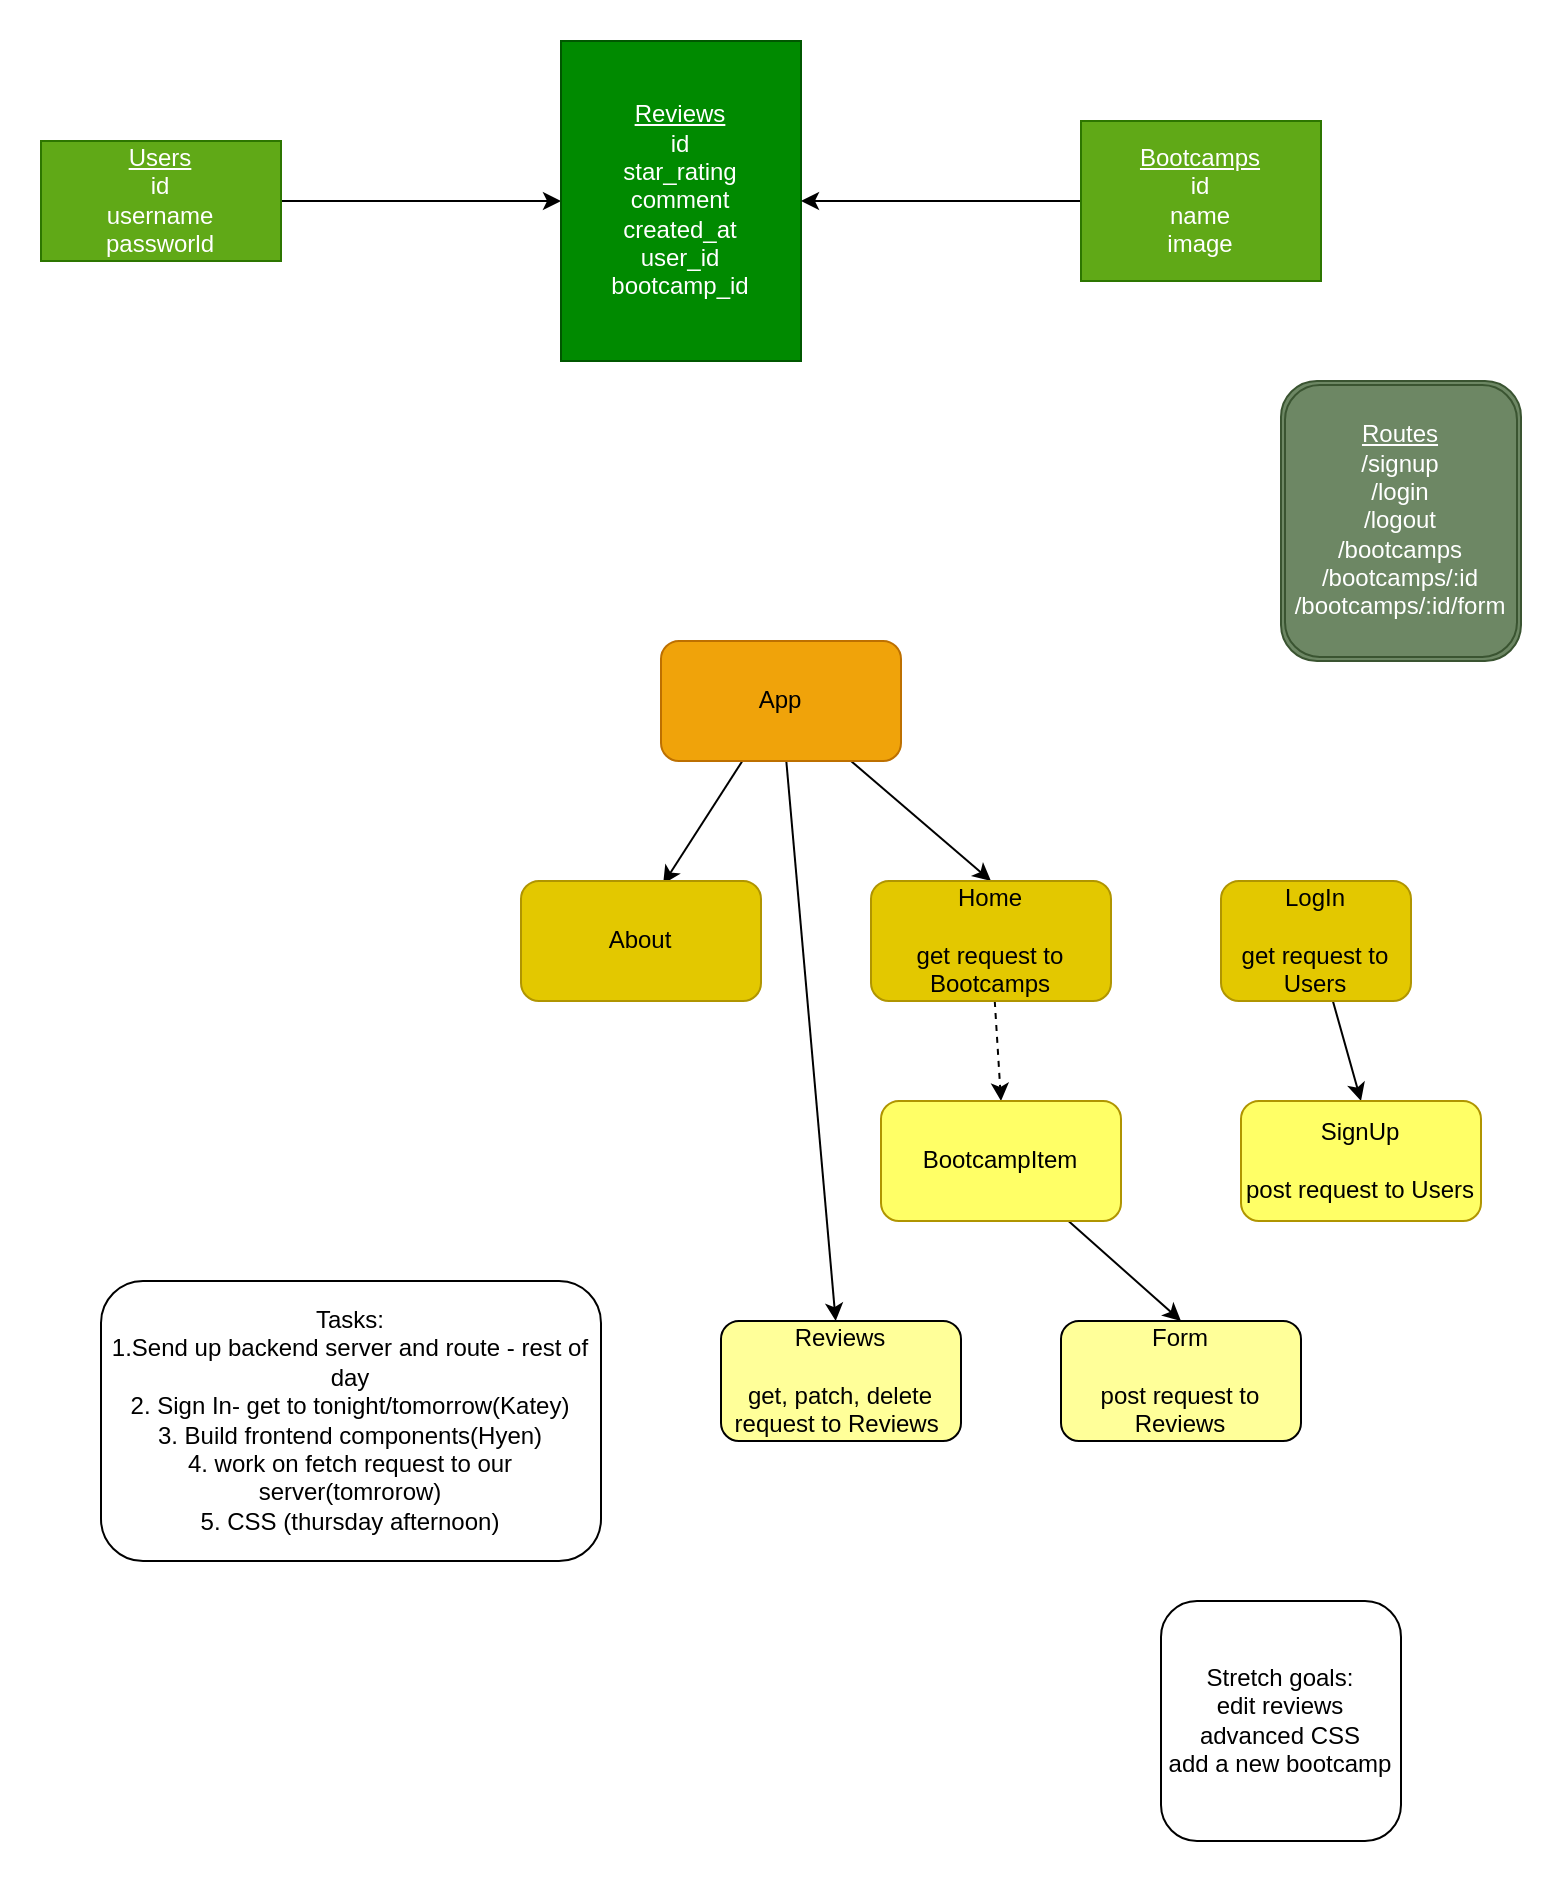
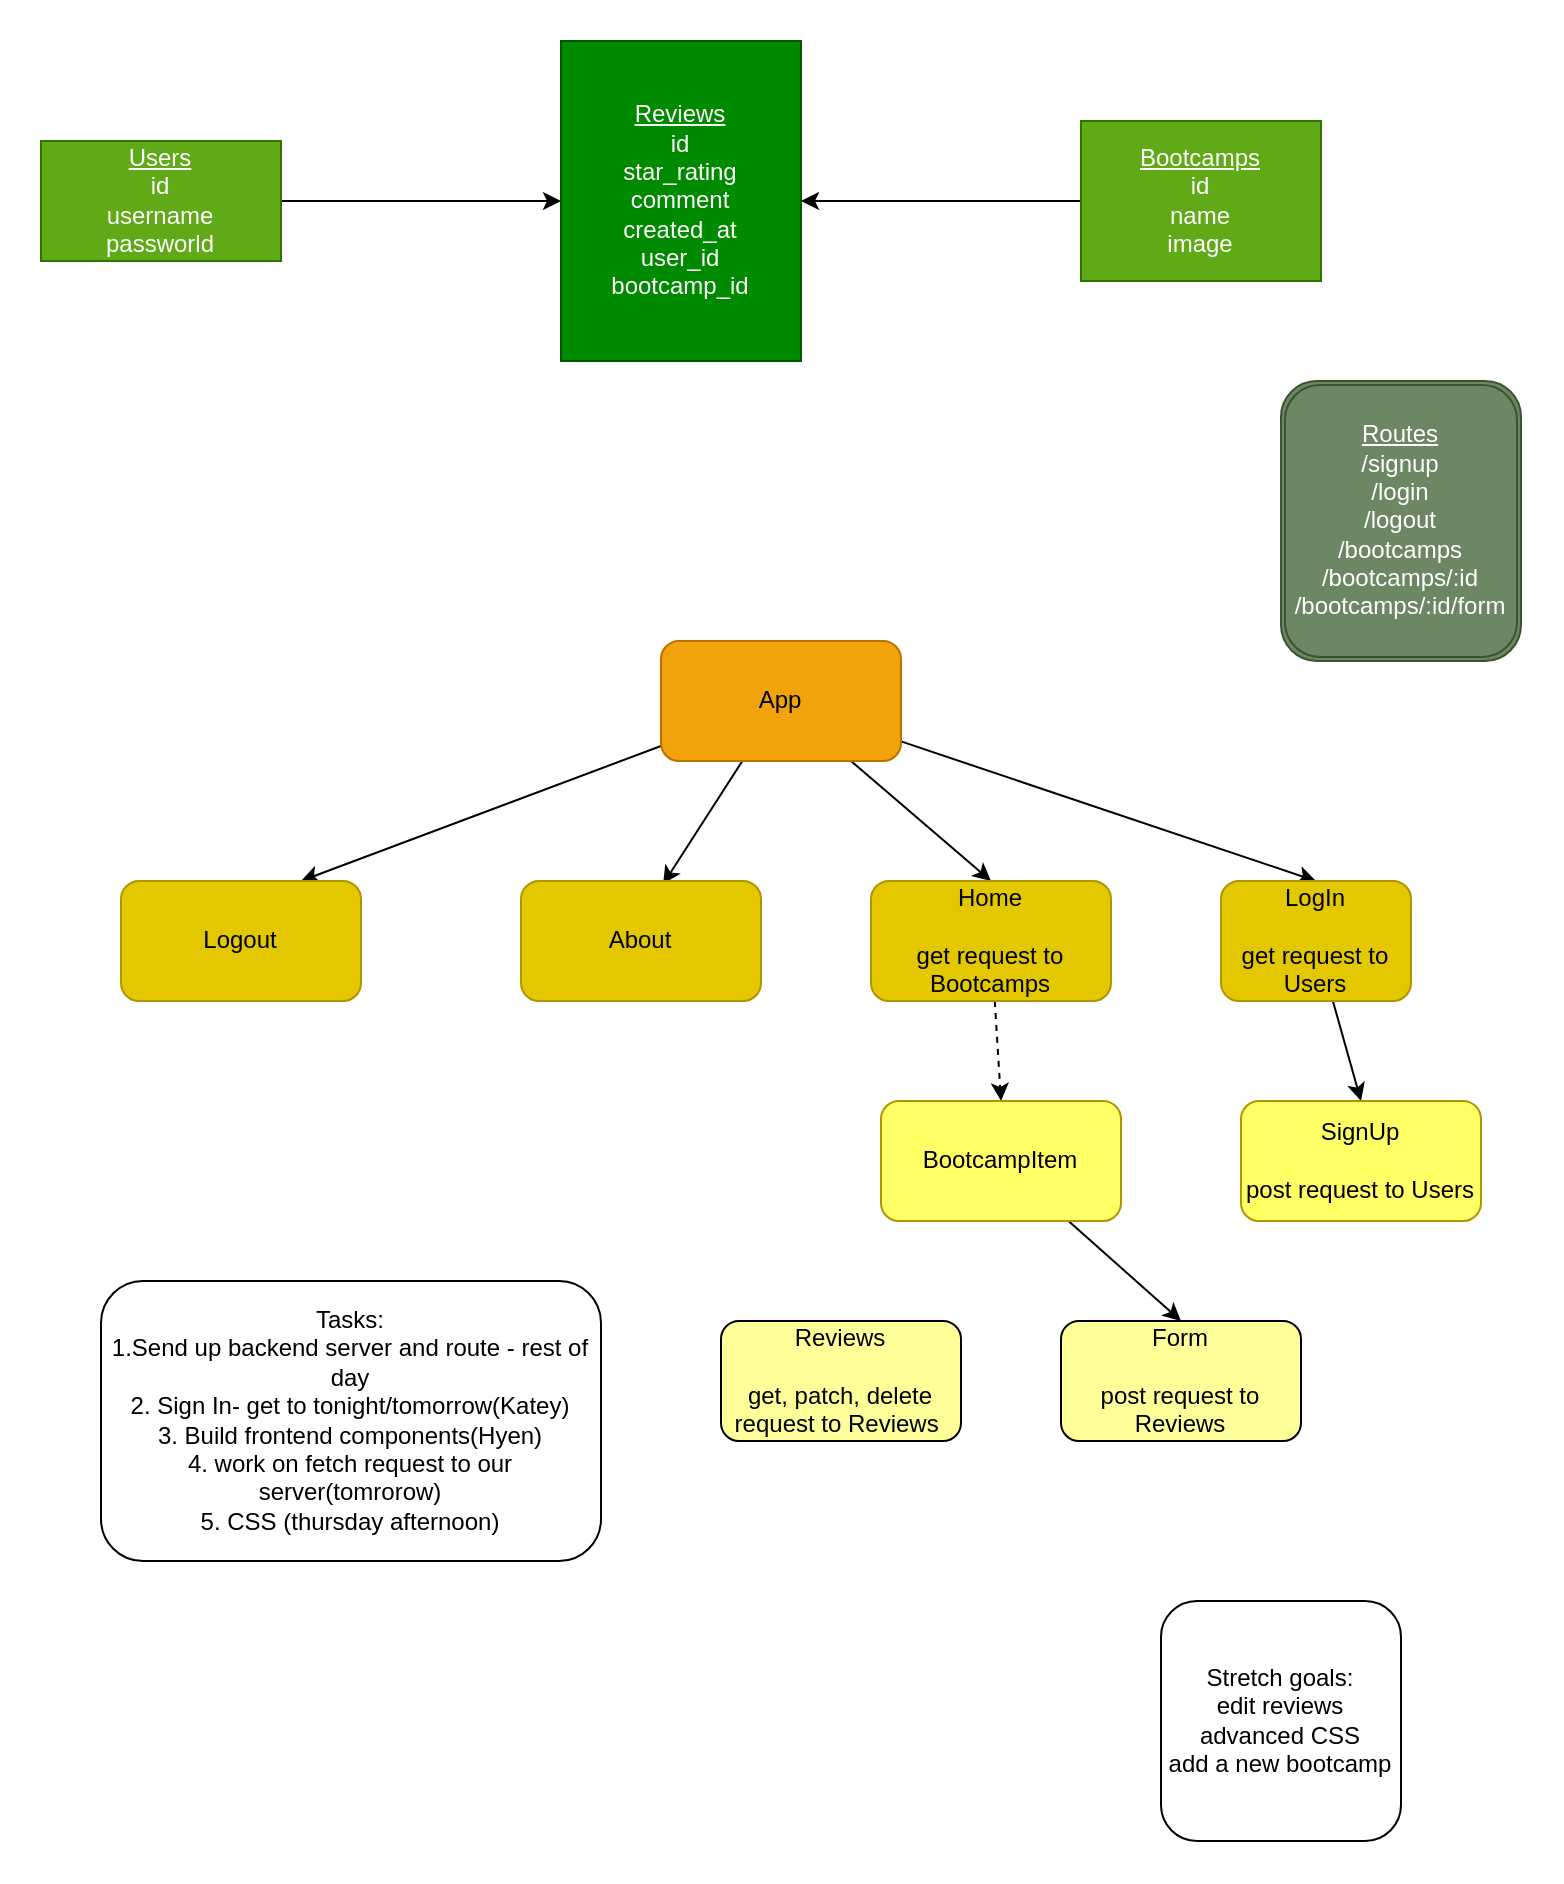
+ <mxCell id="7" style="edgeStyle=none;html=1;entryX=0.75;entryY=0;entryDx=0;entryDy=0;" edge="1" parent="1" source="11" target="13"><mxGeometry relative="1" as="geometry" /></mxCell>
+ <mxCell id="13" value="Logout" style="rounded=1;whiteSpace=wrap;html=1;fillColor=#e3c800;fontColor=#000000;strokeColor=#B09500;" vertex="1" parent="1"><mxGeometry x="60" y="440" width="120" height="60" as="geometry" /></mxCell>
- <mxCell id="10" style="edgeStyle=none;html=1;" edge="1" parent="1" source="11" target="21"><mxGeometry relative="1" as="geometry" /></mxCell>
+ <mxCell id="10" style="edgeStyle=none;html=1;entryX=0.5;entryY=0;entryDx=0;entryDy=0;" edge="1" parent="1" source="11" target="17"><mxGeometry relative="1" as="geometry" /></mxCell>
